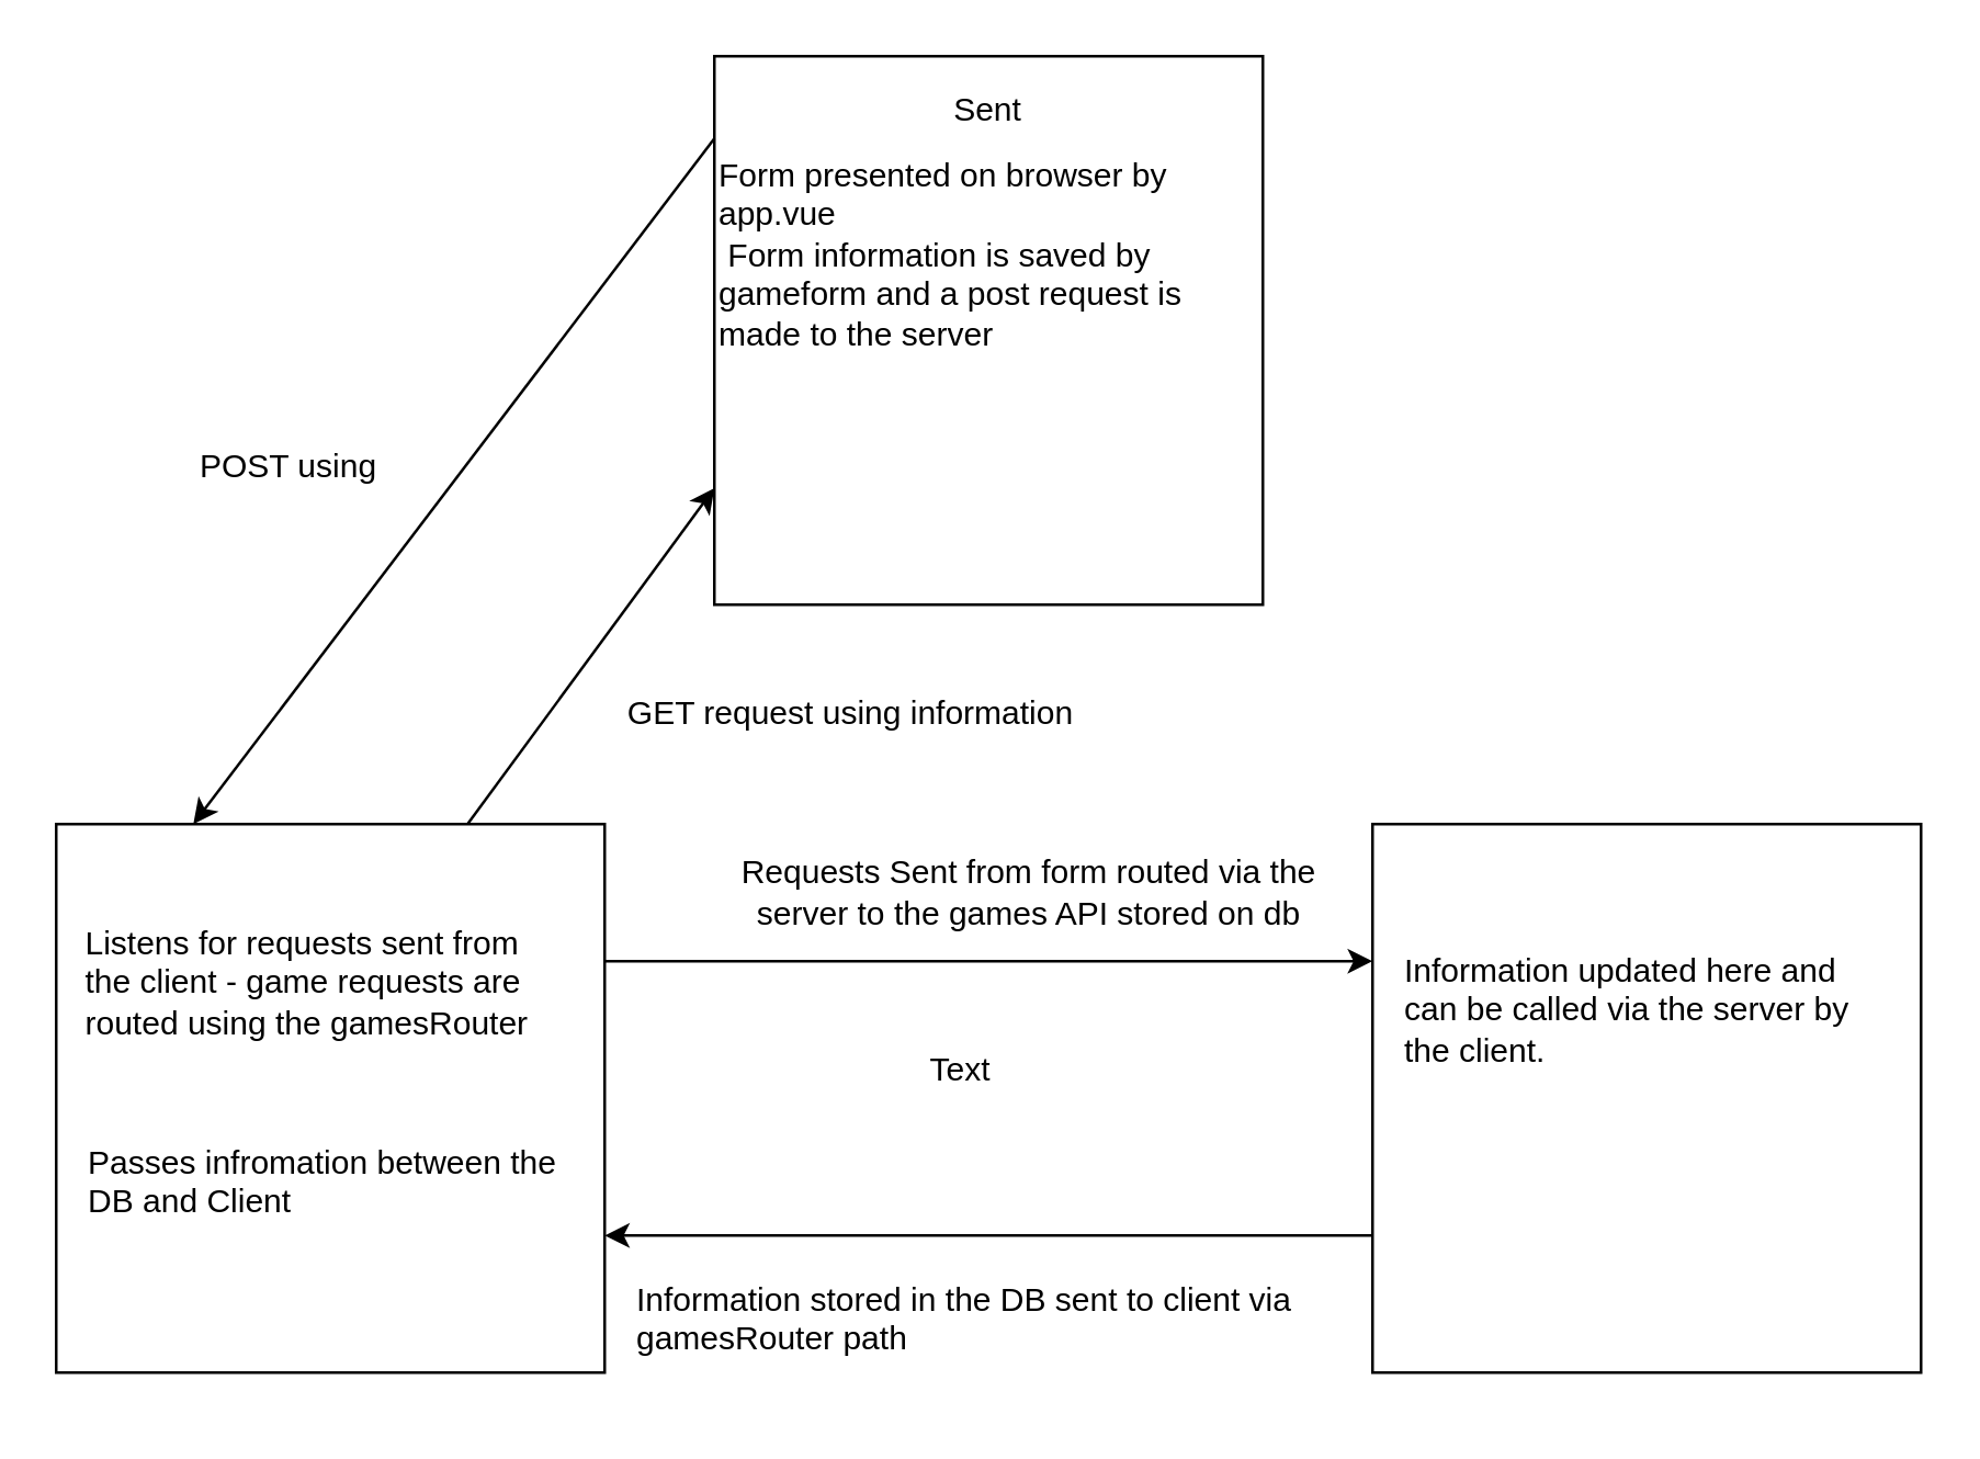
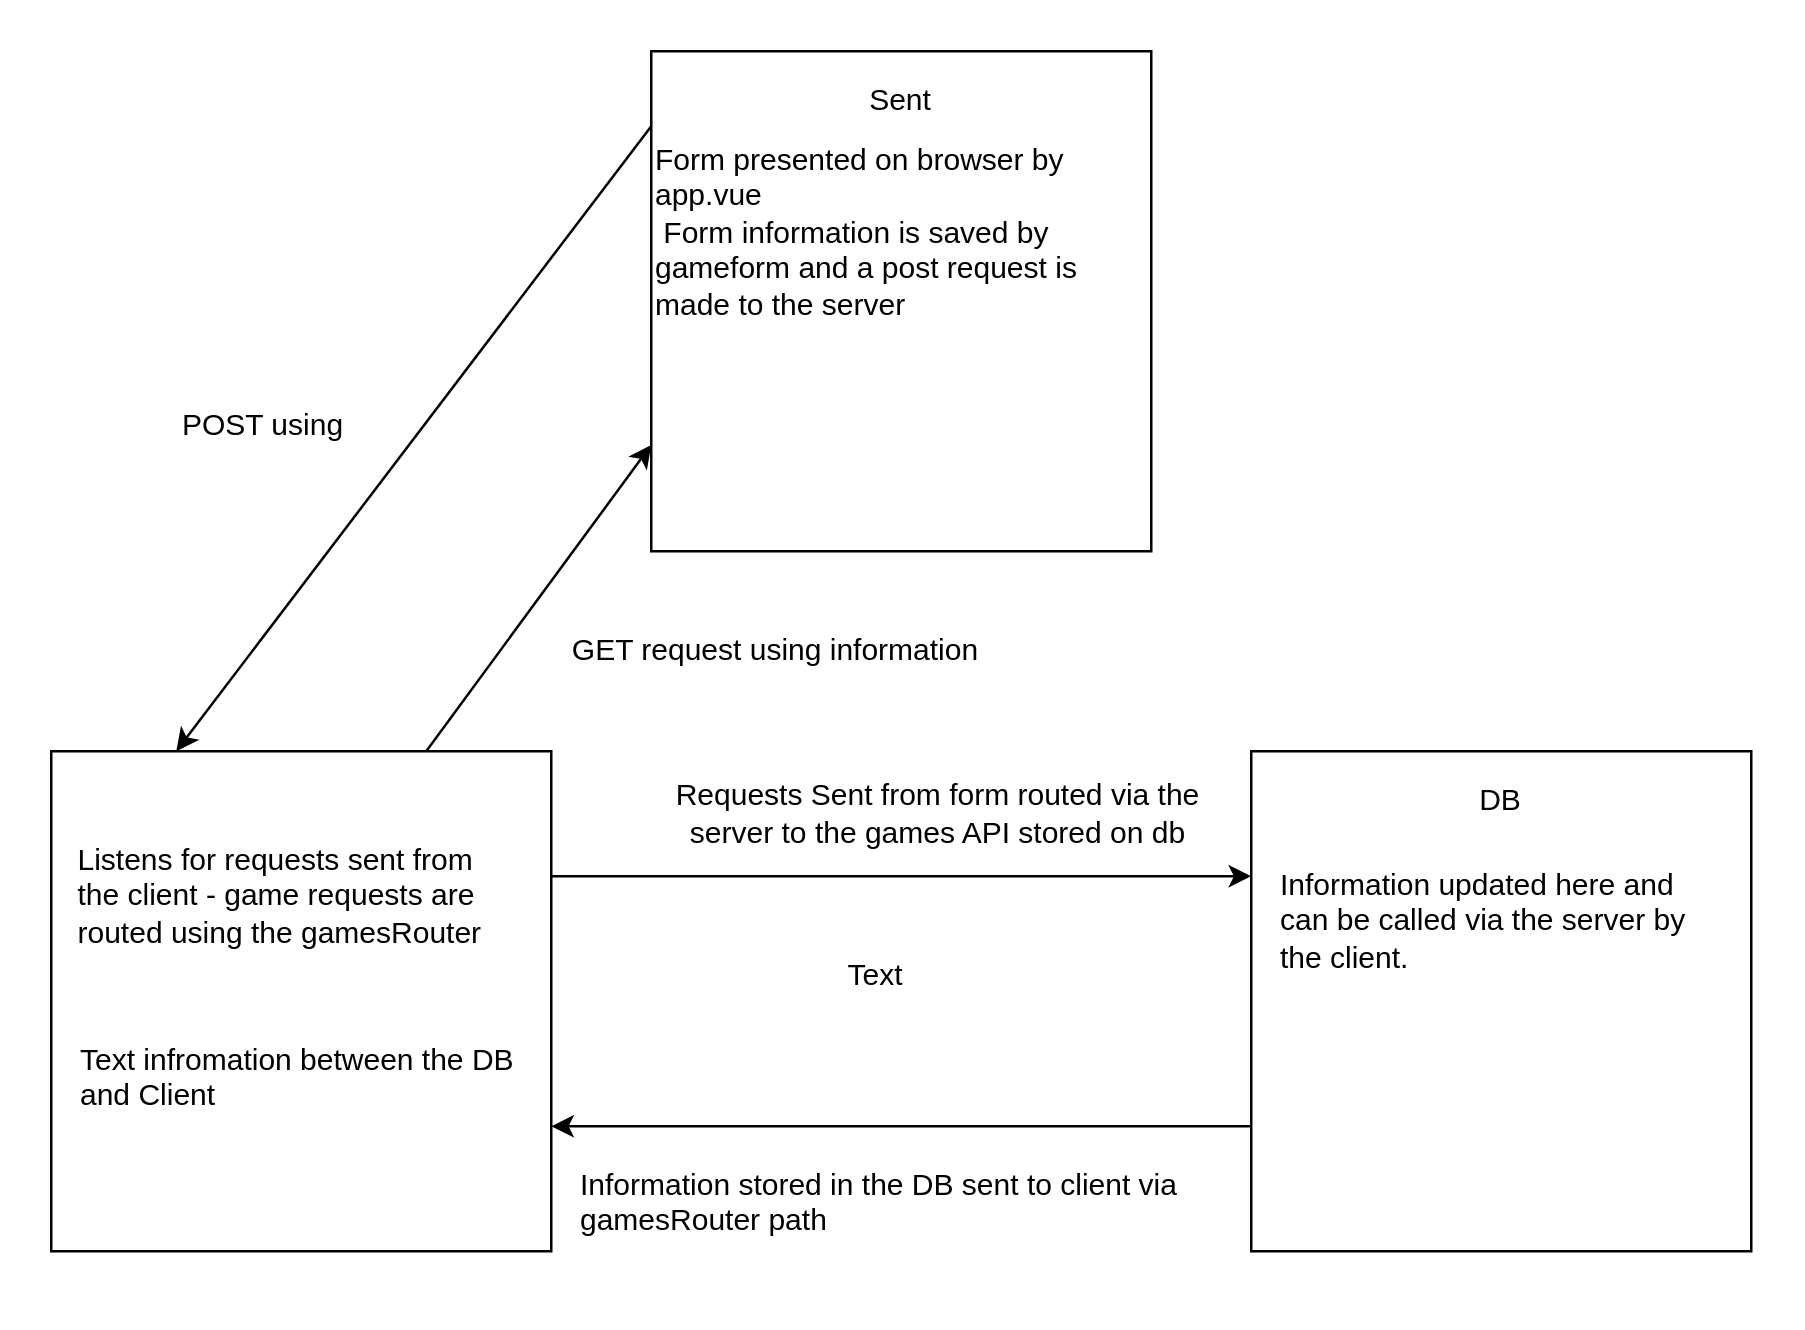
+ <mxCell id="6" value="DB" style="text;html=1;strokeColor=none;fillColor=none;align=center;verticalAlign=middle;whiteSpace=wrap;rounded=0;" parent="1" vertex="1"><mxGeometry x="580" y="310" width="40" height="20" as="geometry" /></mxCell>
- <mxCell id="16" value="Passes infromation between the DB and Client" style="text;html=1;strokeColor=none;fillColor=none;align=left;verticalAlign=top;whiteSpace=wrap;rounded=0;" parent="1" vertex="1"><mxGeometry x="30" y="410" width="180" height="40" as="geometry" /></mxCell>
+ <mxCell id="16" value="Text infromation between the DB and Client" style="text;html=1;strokeColor=none;fillColor=none;align=left;verticalAlign=top;whiteSpace=wrap;rounded=0;" parent="1" vertex="1"><mxGeometry x="30" y="410" width="180" height="40" as="geometry" /></mxCell>
